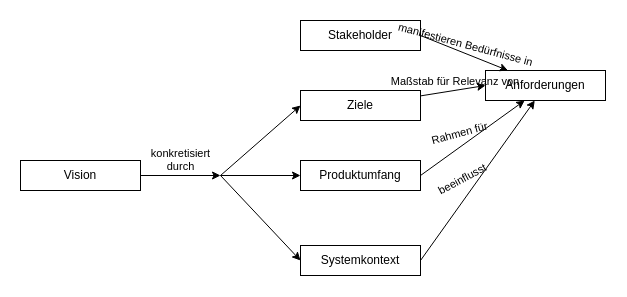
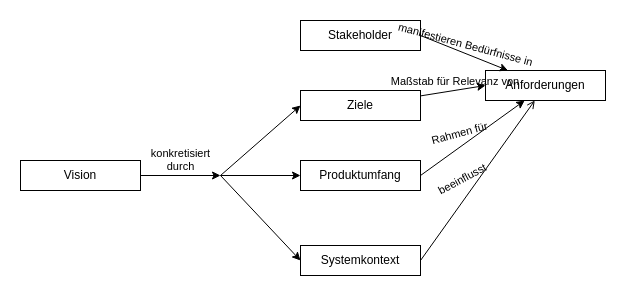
- <mxCell id="15" value="" style="endArrow=classic;html=1;rounded=0;exitX=1;exitY=0.5;exitDx=0;exitDy=0;" parent="1" source="5" target="7" edge="1"><mxGeometry width="50" height="50" relative="1" as="geometry"><mxPoint x="250" y="220" as="sourcePoint" /><mxPoint x="350" y="155" as="targetPoint" /></mxGeometry></mxCell>
+ <mxCell id="15" value="" style="endArrow=open;html=1;rounded=0;exitX=1;exitY=0.5;exitDx=0;exitDy=0;" parent="1" source="5" target="7" edge="1"><mxGeometry width="50" height="50" relative="1" as="geometry"><mxPoint x="250" y="220" as="sourcePoint" /><mxPoint x="350" y="155" as="targetPoint" /></mxGeometry></mxCell>
